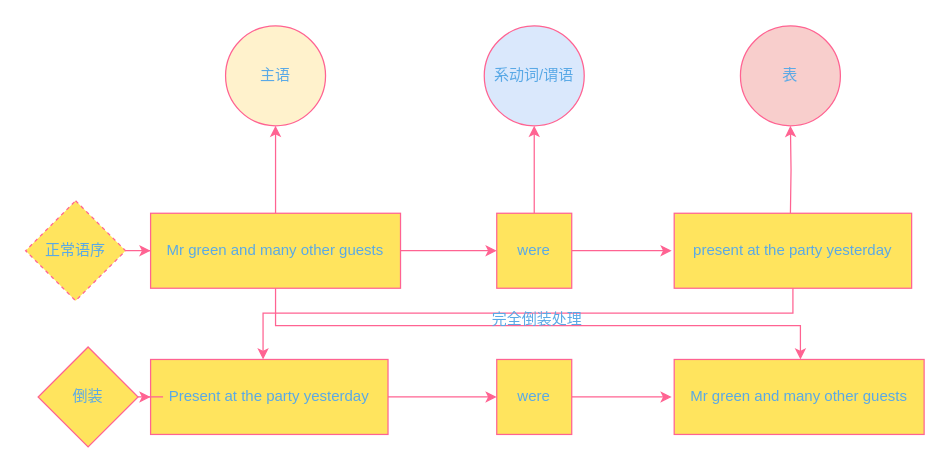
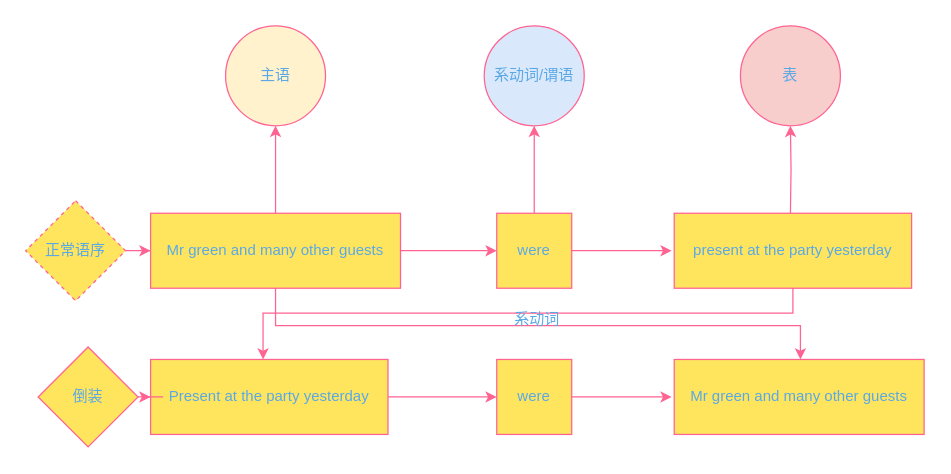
- <mxCell id="24" value="完全倒装处理" style="text;html=1;align=center;verticalAlign=middle;resizable=0;points=[];autosize=1;strokeColor=none;fillColor=none;fontColor=#5AA9E6;" parent="1" vertex="1"><mxGeometry x="379" y="240" width="100" height="30" as="geometry" /></mxCell>
+ <mxCell id="24" value="系动词" style="text;html=1;align=center;verticalAlign=middle;resizable=0;points=[];autosize=1;strokeColor=none;fillColor=none;fontColor=#5AA9E6;" parent="1" vertex="1"><mxGeometry x="379" y="240" width="100" height="30" as="geometry" /></mxCell>
